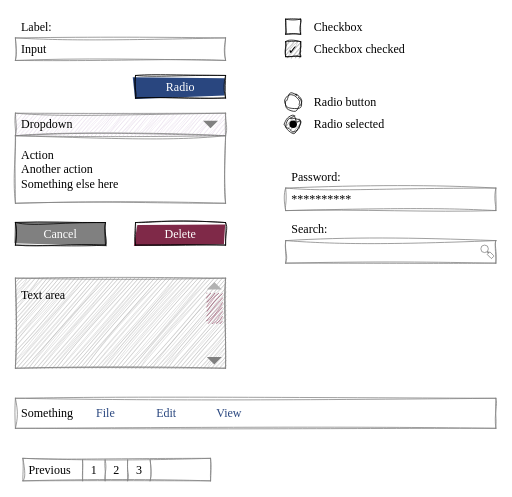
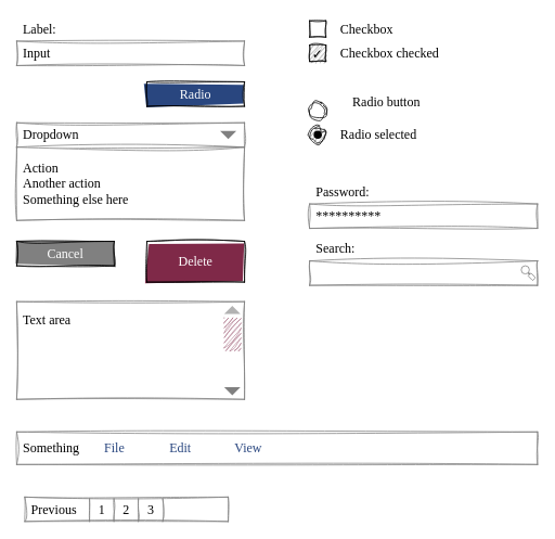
- <mxCell id="12" value="Radio button" style="text;html=1;strokeColor=none;fillColor=none;align=left;verticalAlign=middle;whiteSpace=wrap;rounded=0;shadow=0;sketch=1;curveFitting=1;jiggle=2;fontFamily=Architects Daughter;fontSource=https%3A%2F%2Ffonts.googleapis.com%2Fcss%3Ffamily%3DArchitects%2BDaughter;fontSize=16;spacing=8;rotatable=0;connectable=0;allowArrows=0;" parent="1" vertex="1"><mxGeometry x="410" y="120.25" width="250" height="30" as="geometry" /></mxCell>
+ <mxCell id="12" value="Radio button" style="text;html=1;strokeColor=none;fillColor=none;align=left;verticalAlign=middle;whiteSpace=wrap;rounded=0;shadow=0;sketch=1;curveFitting=1;jiggle=2;fontFamily=Architects Daughter;fontSource=https%3A%2F%2Ffonts.googleapis.com%2Fcss%3Ffamily%3DArchitects%2BDaughter;fontSize=16;spacing=8;rotatable=0;connectable=0;allowArrows=0;" parent="1" vertex="1"><mxGeometry x="425" y="110.25" width="250" height="30" as="geometry" /></mxCell>
- <mxCell id="22" value="Dropdown" style="rounded=0;whiteSpace=wrap;html=1;sketch=1;curveFitting=1;jiggle=2;fontFamily=Architects Daughter;fontSource=https%3A%2F%2Ffonts.googleapis.com%2Fcss%3Ffamily%3DArchitects%2BDaughter;align=left;spacing=8;shadow=0;fontSize=16;strokeColor=#808080;rotatable=0;connectable=0;allowArrows=0;fillColor=#e1d5e7;" parent="21" vertex="1"><mxGeometry width="280" height="30" as="geometry" /></mxCell>
+ <mxCell id="22" value="Dropdown" style="rounded=0;whiteSpace=wrap;html=1;sketch=1;curveFitting=1;jiggle=2;fontFamily=Architects Daughter;fontSource=https%3A%2F%2Ffonts.googleapis.com%2Fcss%3Ffamily%3DArchitects%2BDaughter;align=left;spacing=8;shadow=0;fontSize=16;strokeColor=#808080;rotatable=0;connectable=0;allowArrows=0;" parent="21" vertex="1"><mxGeometry width="280" height="30" as="geometry" /></mxCell>
- <mxCell id="7" value="Delete" style="rounded=0;whiteSpace=wrap;html=1;fontFamily=Architects Daughter;fontSource=https%3A%2F%2Ffonts.googleapis.com%2Fcss%3Ffamily%3DArchitects%2BDaughter;align=center;spacing=8;glass=0;shadow=0;fillColor=#7F2948;fillStyle=solid;fontColor=#FFFFFF;sketch=1;curveFitting=1;jiggle=2;fontSize=16;rotatable=0;connectable=0;allowArrows=0;" parent="1" vertex="1"><mxGeometry x="180" y="295.95" width="120" height="30" as="geometry" /></mxCell>
+ <mxCell id="7" value="Delete" style="rounded=0;whiteSpace=wrap;html=1;fontFamily=Architects Daughter;fontSource=https%3A%2F%2Ffonts.googleapis.com%2Fcss%3Ffamily%3DArchitects%2BDaughter;align=center;spacing=8;glass=0;shadow=0;fillColor=#7F2948;fillStyle=solid;fontColor=#FFFFFF;sketch=1;curveFitting=1;jiggle=2;fontSize=16;rotatable=0;connectable=0;allowArrows=0;" parent="1" vertex="1"><mxGeometry x="180" y="295.95" width="120" height="50" as="geometry" /></mxCell>
- <mxCell id="25" value="Text area" style="rounded=0;whiteSpace=wrap;html=1;sketch=1;curveFitting=1;jiggle=2;fontFamily=Architects Daughter;fontSource=https%3A%2F%2Ffonts.googleapis.com%2Fcss%3Ffamily%3DArchitects%2BDaughter;align=left;spacing=8;shadow=0;fontSize=16;strokeColor=#808080;rotatable=0;connectable=0;allowArrows=0;verticalAlign=top;fillColor=#b2b2b2;" parent="24" vertex="1"><mxGeometry width="280" height="120" as="geometry" /></mxCell>
+ <mxCell id="25" value="Text area" style="rounded=0;whiteSpace=wrap;html=1;sketch=1;curveFitting=1;jiggle=2;fontFamily=Architects Daughter;fontSource=https%3A%2F%2Ffonts.googleapis.com%2Fcss%3Ffamily%3DArchitects%2BDaughter;align=left;spacing=8;shadow=0;fontSize=16;strokeColor=#808080;rotatable=0;connectable=0;allowArrows=0;verticalAlign=top;" parent="24" vertex="1"><mxGeometry width="280" height="120" as="geometry" /></mxCell>
